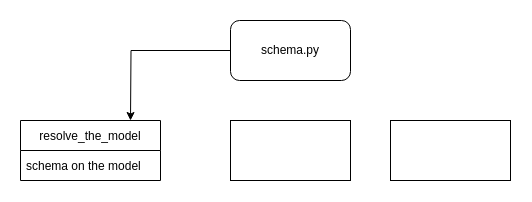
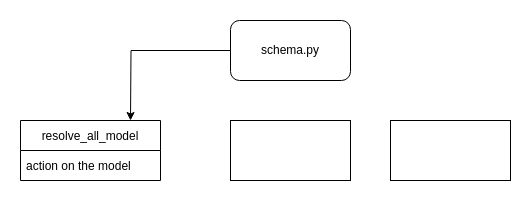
- <mxCell id="7" value="resolve_the_model " style="swimlane;fontStyle=0;childLayout=stackLayout;horizontal=1;startSize=30;horizontalStack=0;resizeParent=1;resizeParentMax=0;resizeLast=0;collapsible=1;marginBottom=0;" vertex="1" parent="1"><mxGeometry x="20" y="120" width="140" height="60" as="geometry" /></mxCell>
+ <mxCell id="7" value="resolve_all_model " style="swimlane;fontStyle=0;childLayout=stackLayout;horizontal=1;startSize=30;horizontalStack=0;resizeParent=1;resizeParentMax=0;resizeLast=0;collapsible=1;marginBottom=0;" vertex="1" parent="1"><mxGeometry x="20" y="120" width="140" height="60" as="geometry" /></mxCell>
- <mxCell id="8" value="schema on the model" style="text;strokeColor=none;fillColor=none;align=left;verticalAlign=middle;spacingLeft=4;spacingRight=4;overflow=hidden;points=[[0,0.5],[1,0.5]];portConstraint=eastwest;rotatable=0;" vertex="1" parent="7"><mxGeometry y="30" width="140" height="30" as="geometry" /></mxCell>
+ <mxCell id="8" value="action on the model" style="text;strokeColor=none;fillColor=none;align=left;verticalAlign=middle;spacingLeft=4;spacingRight=4;overflow=hidden;points=[[0,0.5],[1,0.5]];portConstraint=eastwest;rotatable=0;" vertex="1" parent="7"><mxGeometry y="30" width="140" height="30" as="geometry" /></mxCell>
